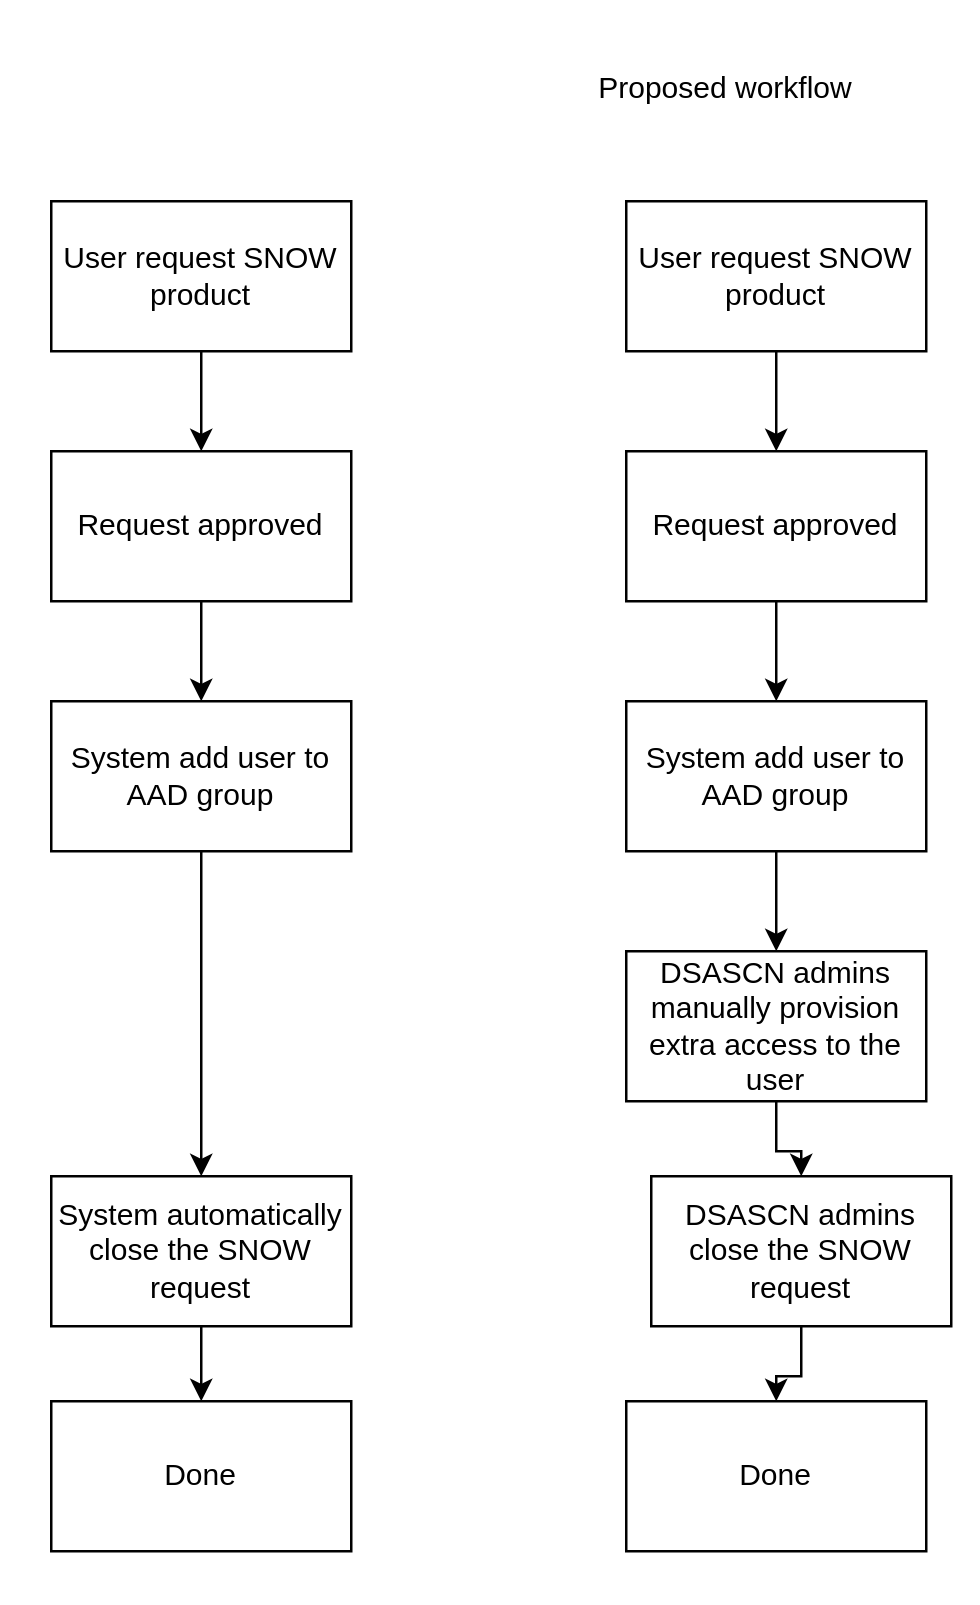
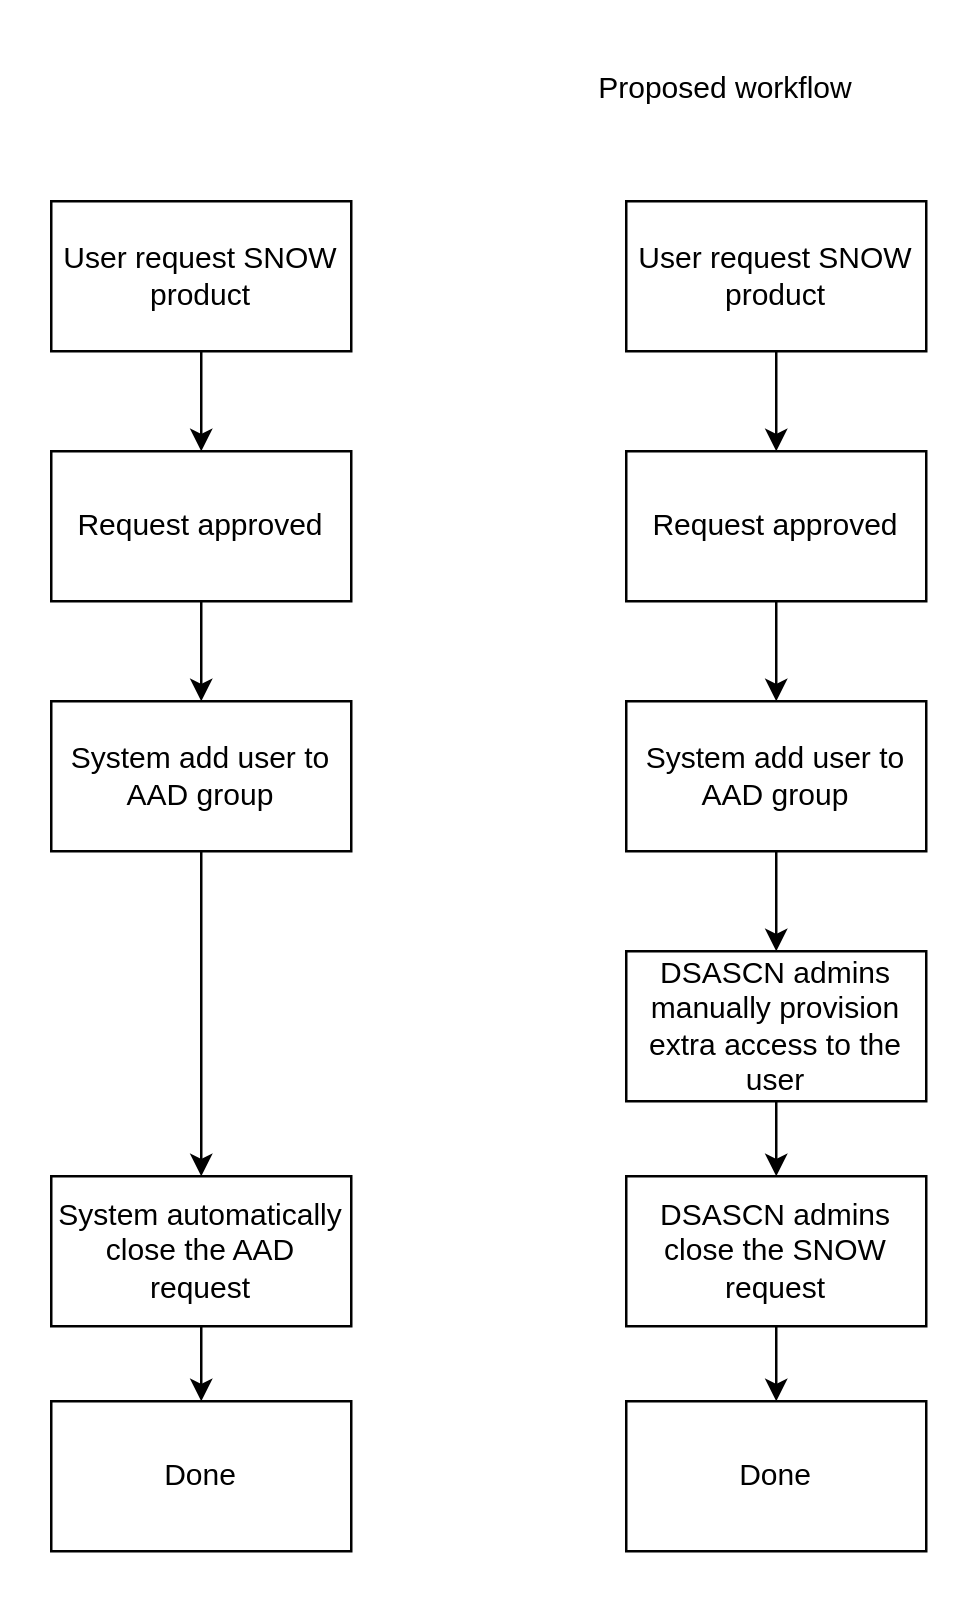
- <mxCell id="20" value="System automatically close the SNOW request" style="rounded=0;whiteSpace=wrap;html=1;" vertex="1" parent="1"><mxGeometry x="20" y="470" width="120" height="60" as="geometry" /></mxCell>
+ <mxCell id="20" value="System automatically close the AAD request" style="rounded=0;whiteSpace=wrap;html=1;" vertex="1" parent="1"><mxGeometry x="20" y="470" width="120" height="60" as="geometry" /></mxCell>
- <mxCell id="11" value="DSASCN admins close the SNOW request" style="rounded=0;whiteSpace=wrap;html=1;" vertex="1" parent="1"><mxGeometry x="260" y="470" width="120" height="60" as="geometry" /></mxCell>
+ <mxCell id="11" value="DSASCN admins close the SNOW request" style="rounded=0;whiteSpace=wrap;html=1;" vertex="1" parent="1"><mxGeometry x="250" y="470" width="120" height="60" as="geometry" /></mxCell>
